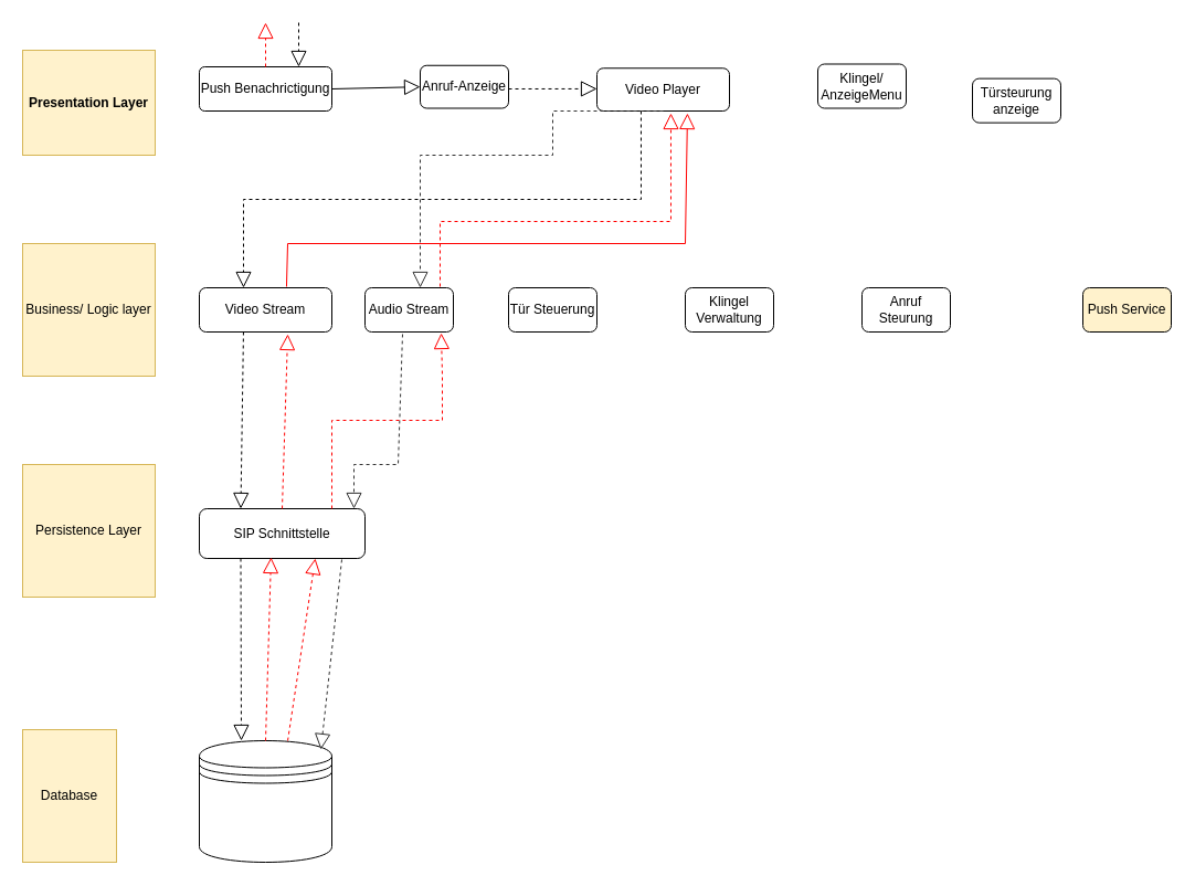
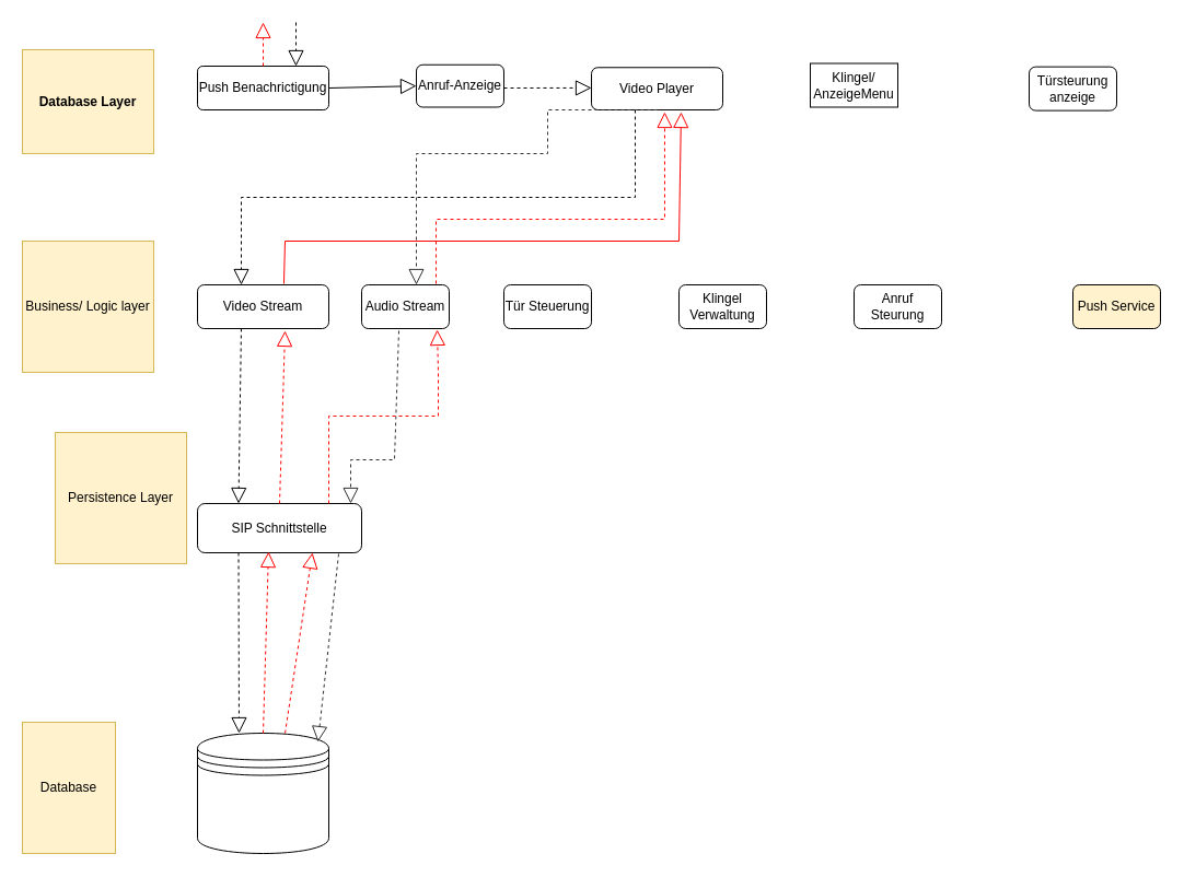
- <mxCell id="6" value="Klingel/ AnzeigeMenu" style="rounded=1;whiteSpace=wrap;html=1;fontSize=12;" parent="1" vertex="1"><mxGeometry x="740" y="57.5" width="80" height="40" as="geometry" /></mxCell>
+ <mxCell id="6" value="Klingel/ AnzeigeMenu" style="whiteSpace=wrap;html=1;fontSize=12;rounded=0;" parent="1" vertex="1"><mxGeometry x="740" y="57.5" width="80" height="40" as="geometry" /></mxCell>
- <mxCell id="7" value="Türsteurung anzeige" style="rounded=1;whiteSpace=wrap;html=1;fontSize=12;" parent="1" vertex="1"><mxGeometry x="880" y="70.63" width="80" height="40" as="geometry" /></mxCell>
+ <mxCell id="7" value="Türsteurung anzeige" style="rounded=1;whiteSpace=wrap;html=1;fontSize=12;" parent="1" vertex="1"><mxGeometry x="940" y="60.63" width="80" height="40" as="geometry" /></mxCell>
- <mxCell id="2" value="Presentation Layer" style="rounded=0;whiteSpace=wrap;html=1;fontStyle=1;fontSize=12;fillColor=#fff2cc;strokeColor=#d6b656;" parent="1" vertex="1"><mxGeometry y="45" width="120" height="95" as="geometry" x="20" /></mxCell>
+ <mxCell id="2" value="Database Layer" style="rounded=0;whiteSpace=wrap;html=1;fontStyle=1;fontSize=12;fillColor=#fff2cc;strokeColor=#d6b656;" parent="1" vertex="1"><mxGeometry y="45" width="120" height="95" as="geometry" x="20" /></mxCell>
- <mxCell id="15" value="Persistence Layer" style="rounded=0;whiteSpace=wrap;html=1;fontSize=12;fillColor=#fff2cc;strokeColor=#d6b656;" parent="1" vertex="1"><mxGeometry y="420" width="120" height="120" as="geometry" x="20" /></mxCell>
+ <mxCell id="15" value="Persistence Layer" style="rounded=0;whiteSpace=wrap;html=1;fontSize=12;fillColor=#fff2cc;strokeColor=#d6b656;" parent="1" vertex="1"><mxGeometry x="50" y="395" width="120" height="120" as="geometry" /></mxCell>
